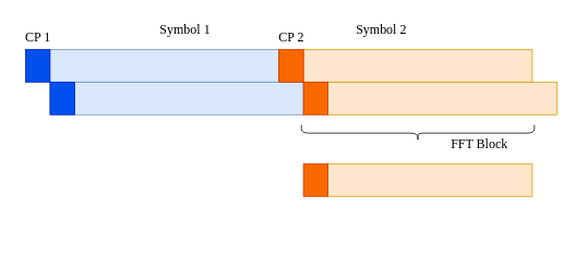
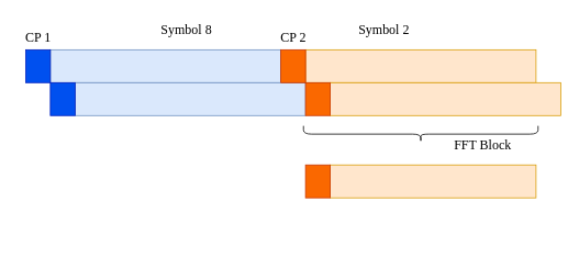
- <mxCell id="9" value="&lt;font style=&quot;font-size: 16px;&quot; face=&quot;LM Sans&quot;&gt;Symbol 1&lt;/font&gt;" style="text;html=1;align=center;verticalAlign=middle;resizable=0;points=[];autosize=1;strokeColor=none;fillColor=none;" vertex="1" parent="1"><mxGeometry x="180" y="20" width="90" height="30" as="geometry" /></mxCell>
+ <mxCell id="9" value="&lt;font style=&quot;font-size: 16px;&quot; face=&quot;LM Sans&quot;&gt;Symbol 8&lt;/font&gt;" style="text;html=1;align=center;verticalAlign=middle;resizable=0;points=[];autosize=1;strokeColor=none;fillColor=none;" vertex="1" parent="1"><mxGeometry x="180" y="20" width="90" height="30" as="geometry" /></mxCell>
